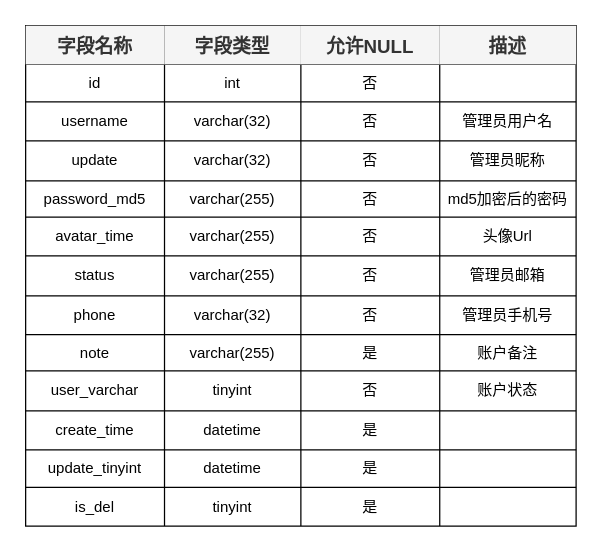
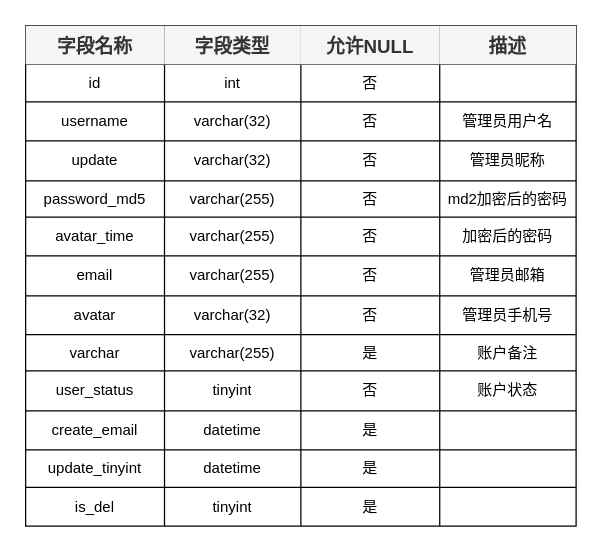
- <mxCell id="27" value="md5加密后的密码" style="shape=partialRectangle;html=1;whiteSpace=wrap;connectable=0;overflow=hidden;fillColor=none;top=0;left=0;bottom=0;right=0;pointerEvents=1;" vertex="1" parent="23"><mxGeometry x="331" width="109" height="29" as="geometry"><mxRectangle width="109" height="29" as="alternateBounds" /></mxGeometry></mxCell>
+ <mxCell id="27" value="md2加密后的密码" style="shape=partialRectangle;html=1;whiteSpace=wrap;connectable=0;overflow=hidden;fillColor=none;top=0;left=0;bottom=0;right=0;pointerEvents=1;" vertex="1" parent="23"><mxGeometry x="331" width="109" height="29" as="geometry"><mxRectangle width="109" height="29" as="alternateBounds" /></mxGeometry></mxCell>
- <mxCell id="32" value="头像Url" style="shape=partialRectangle;html=1;whiteSpace=wrap;connectable=0;overflow=hidden;fillColor=none;top=0;left=0;bottom=0;right=0;pointerEvents=1;" vertex="1" parent="28"><mxGeometry x="331" width="109" height="31" as="geometry"><mxRectangle width="109" height="31" as="alternateBounds" /></mxGeometry></mxCell>
+ <mxCell id="32" value="加密后的密码" style="shape=partialRectangle;html=1;whiteSpace=wrap;connectable=0;overflow=hidden;fillColor=none;top=0;left=0;bottom=0;right=0;pointerEvents=1;" vertex="1" parent="28"><mxGeometry x="331" width="109" height="31" as="geometry"><mxRectangle width="109" height="31" as="alternateBounds" /></mxGeometry></mxCell>
- <mxCell id="34" value="status" style="shape=partialRectangle;html=1;whiteSpace=wrap;connectable=0;overflow=hidden;fillColor=none;top=0;left=0;bottom=0;right=0;pointerEvents=1;" vertex="1" parent="33"><mxGeometry width="111" height="32" as="geometry"><mxRectangle width="111" height="32" as="alternateBounds" /></mxGeometry></mxCell>
+ <mxCell id="34" value="email" style="shape=partialRectangle;html=1;whiteSpace=wrap;connectable=0;overflow=hidden;fillColor=none;top=0;left=0;bottom=0;right=0;pointerEvents=1;" vertex="1" parent="33"><mxGeometry width="111" height="32" as="geometry"><mxRectangle width="111" height="32" as="alternateBounds" /></mxGeometry></mxCell>
- <mxCell id="39" value="phone" style="shape=partialRectangle;html=1;whiteSpace=wrap;connectable=0;overflow=hidden;fillColor=none;top=0;left=0;bottom=0;right=0;pointerEvents=1;" vertex="1" parent="38"><mxGeometry width="111" height="31" as="geometry"><mxRectangle width="111" height="31" as="alternateBounds" /></mxGeometry></mxCell>
+ <mxCell id="39" value="avatar" style="shape=partialRectangle;html=1;whiteSpace=wrap;connectable=0;overflow=hidden;fillColor=none;top=0;left=0;bottom=0;right=0;pointerEvents=1;" vertex="1" parent="38"><mxGeometry width="111" height="31" as="geometry"><mxRectangle width="111" height="31" as="alternateBounds" /></mxGeometry></mxCell>
- <mxCell id="44" value="note" style="shape=partialRectangle;html=1;whiteSpace=wrap;connectable=0;overflow=hidden;fillColor=none;top=0;left=0;bottom=0;right=0;pointerEvents=1;" vertex="1" parent="43"><mxGeometry width="111" height="29" as="geometry"><mxRectangle width="111" height="29" as="alternateBounds" /></mxGeometry></mxCell>
+ <mxCell id="44" value="varchar" style="shape=partialRectangle;html=1;whiteSpace=wrap;connectable=0;overflow=hidden;fillColor=none;top=0;left=0;bottom=0;right=0;pointerEvents=1;" vertex="1" parent="43"><mxGeometry width="111" height="29" as="geometry"><mxRectangle width="111" height="29" as="alternateBounds" /></mxGeometry></mxCell>
- <mxCell id="49" value="user_varchar" style="shape=partialRectangle;html=1;whiteSpace=wrap;connectable=0;overflow=hidden;fillColor=none;top=0;left=0;bottom=0;right=0;pointerEvents=1;" vertex="1" parent="48"><mxGeometry width="111" height="32" as="geometry"><mxRectangle width="111" height="32" as="alternateBounds" /></mxGeometry></mxCell>
+ <mxCell id="49" value="user_status" style="shape=partialRectangle;html=1;whiteSpace=wrap;connectable=0;overflow=hidden;fillColor=none;top=0;left=0;bottom=0;right=0;pointerEvents=1;" vertex="1" parent="48"><mxGeometry width="111" height="32" as="geometry"><mxRectangle width="111" height="32" as="alternateBounds" /></mxGeometry></mxCell>
- <mxCell id="54" value="create_time" style="shape=partialRectangle;html=1;whiteSpace=wrap;connectable=0;overflow=hidden;fillColor=none;top=0;left=0;bottom=0;right=0;pointerEvents=1;" vertex="1" parent="53"><mxGeometry width="111" height="31" as="geometry"><mxRectangle width="111" height="31" as="alternateBounds" /></mxGeometry></mxCell>
+ <mxCell id="54" value="create_email" style="shape=partialRectangle;html=1;whiteSpace=wrap;connectable=0;overflow=hidden;fillColor=none;top=0;left=0;bottom=0;right=0;pointerEvents=1;" vertex="1" parent="53"><mxGeometry width="111" height="31" as="geometry"><mxRectangle width="111" height="31" as="alternateBounds" /></mxGeometry></mxCell>
